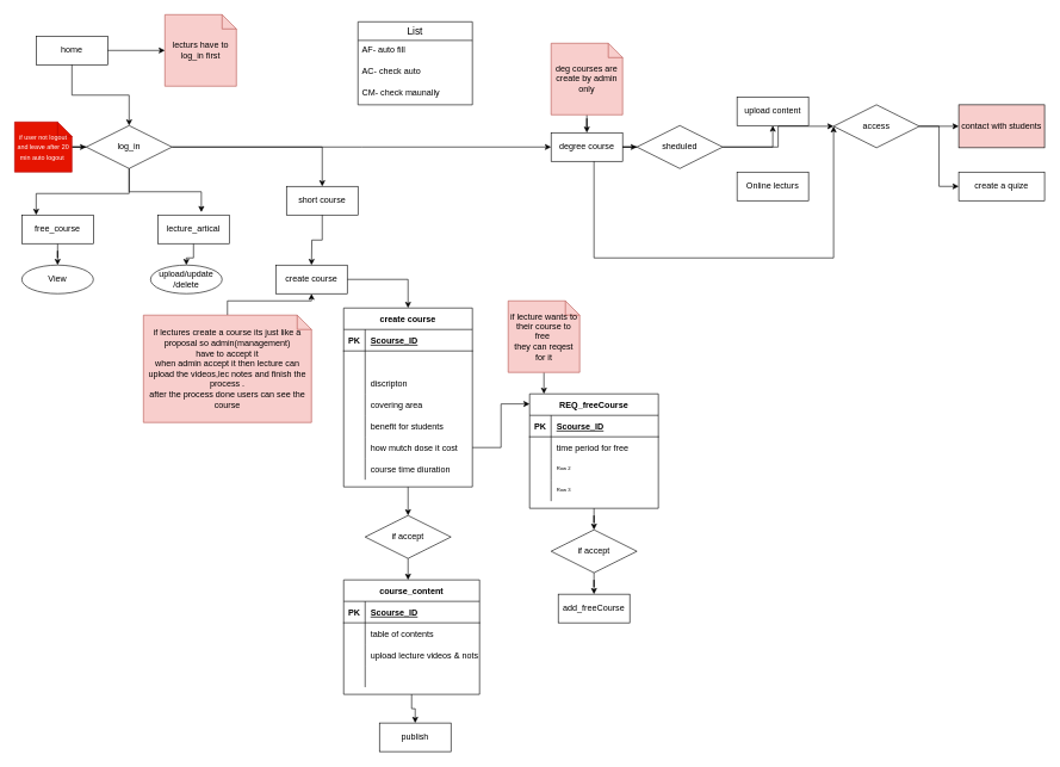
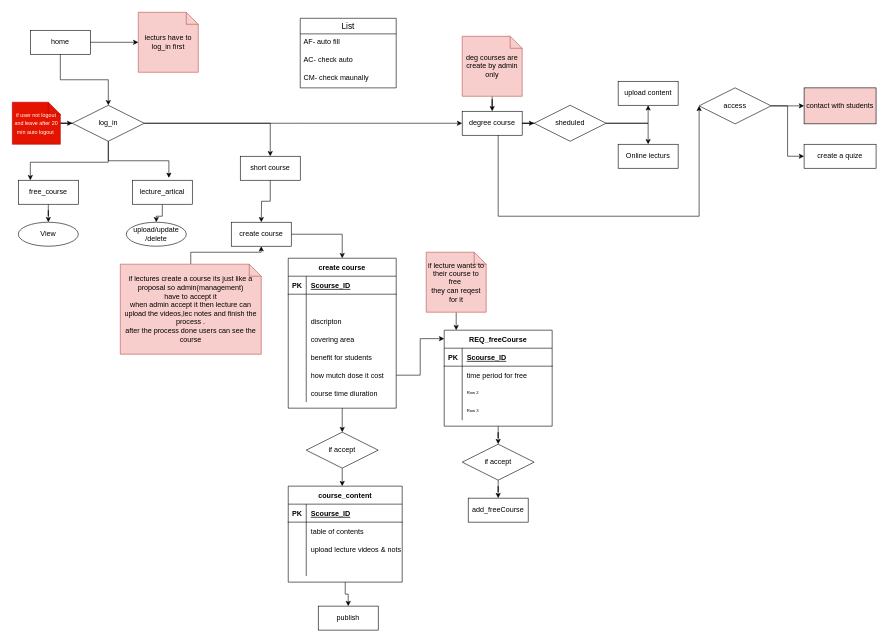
- <mxCell id="96" style="edgeStyle=orthogonalEdgeStyle;rounded=0;orthogonalLoop=1;jettySize=auto;html=1;fontSize=12;" edge="1" parent="1" source="97" target="100"><mxGeometry relative="1" as="geometry" /></mxCell>
+ <mxCell id="96" style="edgeStyle=orthogonalEdgeStyle;rounded=0;orthogonalLoop=1;jettySize=auto;html=1;fontSize=12;" edge="1" parent="1" source="97" target="94"><mxGeometry relative="1" as="geometry" /></mxCell>
